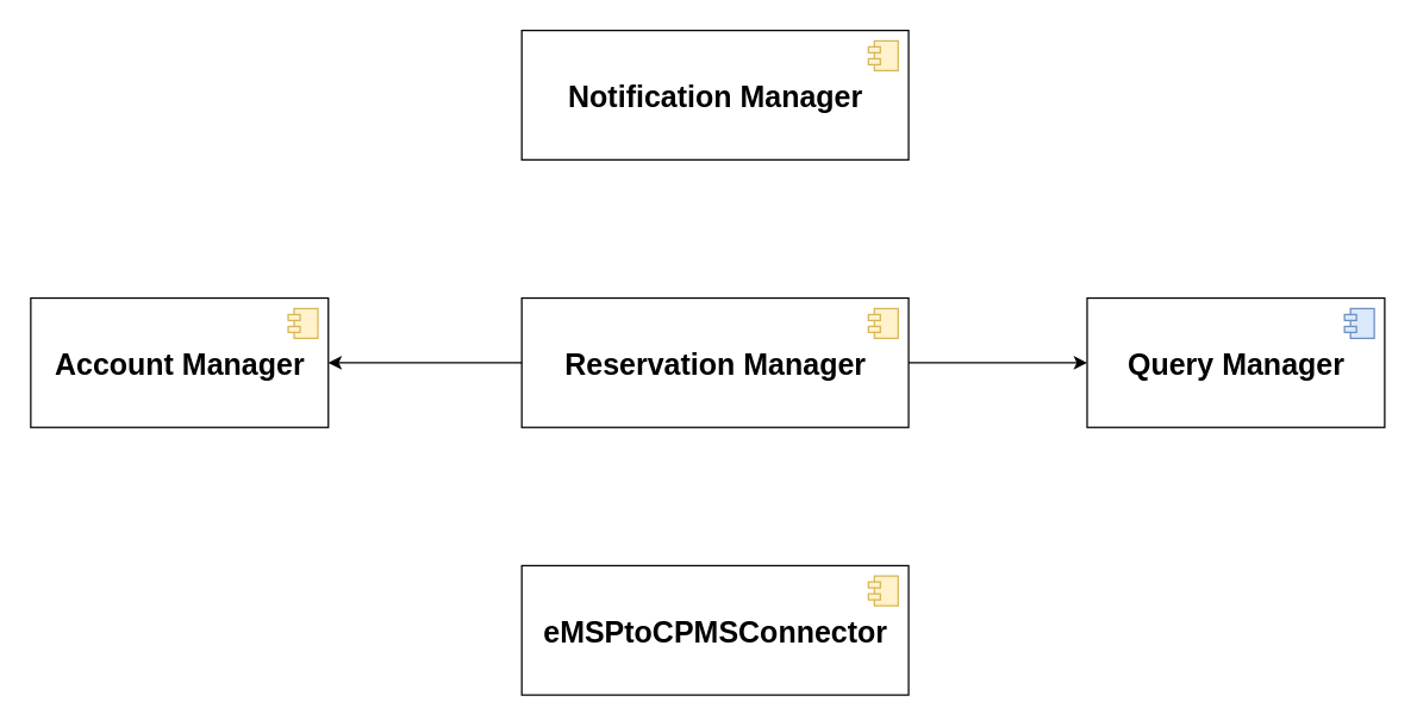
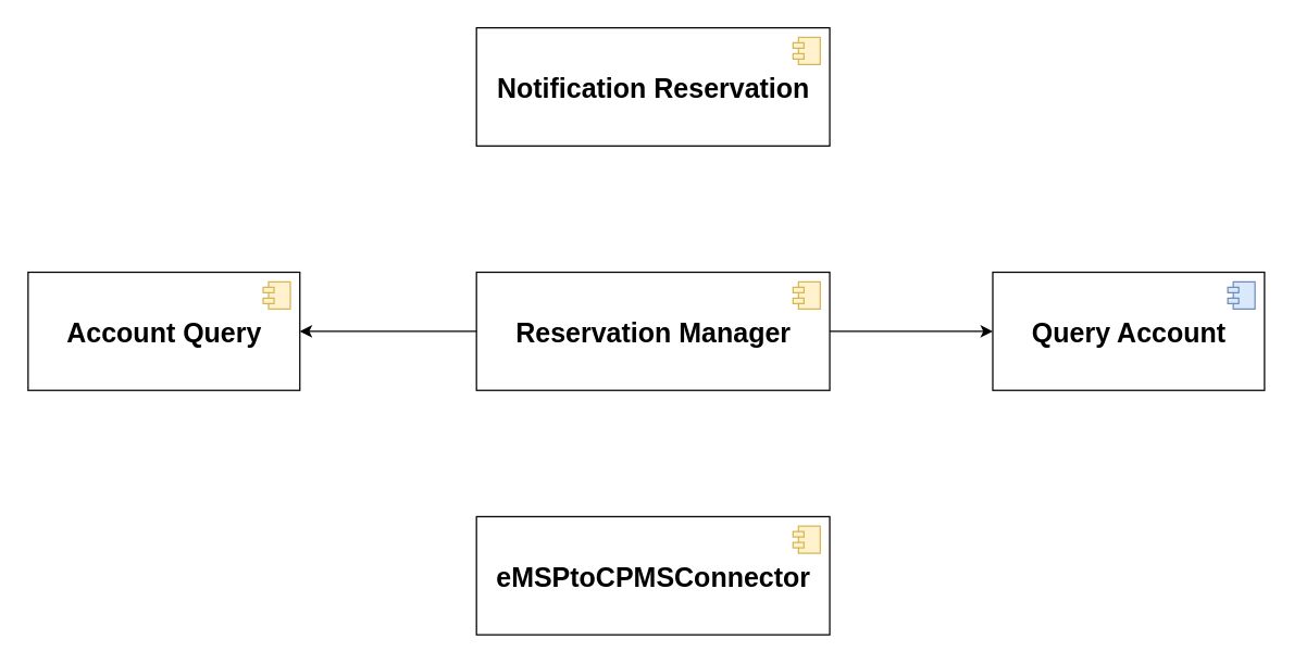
- <mxCell id="12" value="&lt;b&gt;Notification Manager&lt;/b&gt;" style="html=1;dropTarget=0;fontSize=20;sketch=0;" vertex="1" parent="1"><mxGeometry x="350" y="20" width="260" height="87" as="geometry" /></mxCell>
+ <mxCell id="12" value="&lt;b&gt;Notification Reservation&lt;/b&gt;" style="html=1;dropTarget=0;fontSize=20;sketch=0;" vertex="1" parent="1"><mxGeometry x="350" y="20" width="260" height="87" as="geometry" /></mxCell>
- <mxCell id="2" value="&lt;b style=&quot;font-size: 20px&quot;&gt;Account Manager&lt;/b&gt;" style="html=1;dropTarget=0;fontSize=20;sketch=0;" parent="1" vertex="1"><mxGeometry x="20" y="200" width="200" height="87" as="geometry" /></mxCell>
+ <mxCell id="2" value="&lt;b style=&quot;font-size: 20px&quot;&gt;Account Query&lt;/b&gt;" style="html=1;dropTarget=0;fontSize=20;sketch=0;" parent="1" vertex="1"><mxGeometry x="20" y="200" width="200" height="87" as="geometry" /></mxCell>
- <mxCell id="4" value="&lt;b style=&quot;font-size: 20px&quot;&gt;Query Manager&lt;/b&gt;" style="html=1;dropTarget=0;fontSize=20;fontStyle=0;" parent="1" vertex="1"><mxGeometry x="730" y="200" width="200" height="87" as="geometry" /></mxCell>
+ <mxCell id="4" value="&lt;b style=&quot;font-size: 20px&quot;&gt;Query Account&lt;/b&gt;" style="html=1;dropTarget=0;fontSize=20;fontStyle=0;" parent="1" vertex="1"><mxGeometry x="730" y="200" width="200" height="87" as="geometry" /></mxCell>
